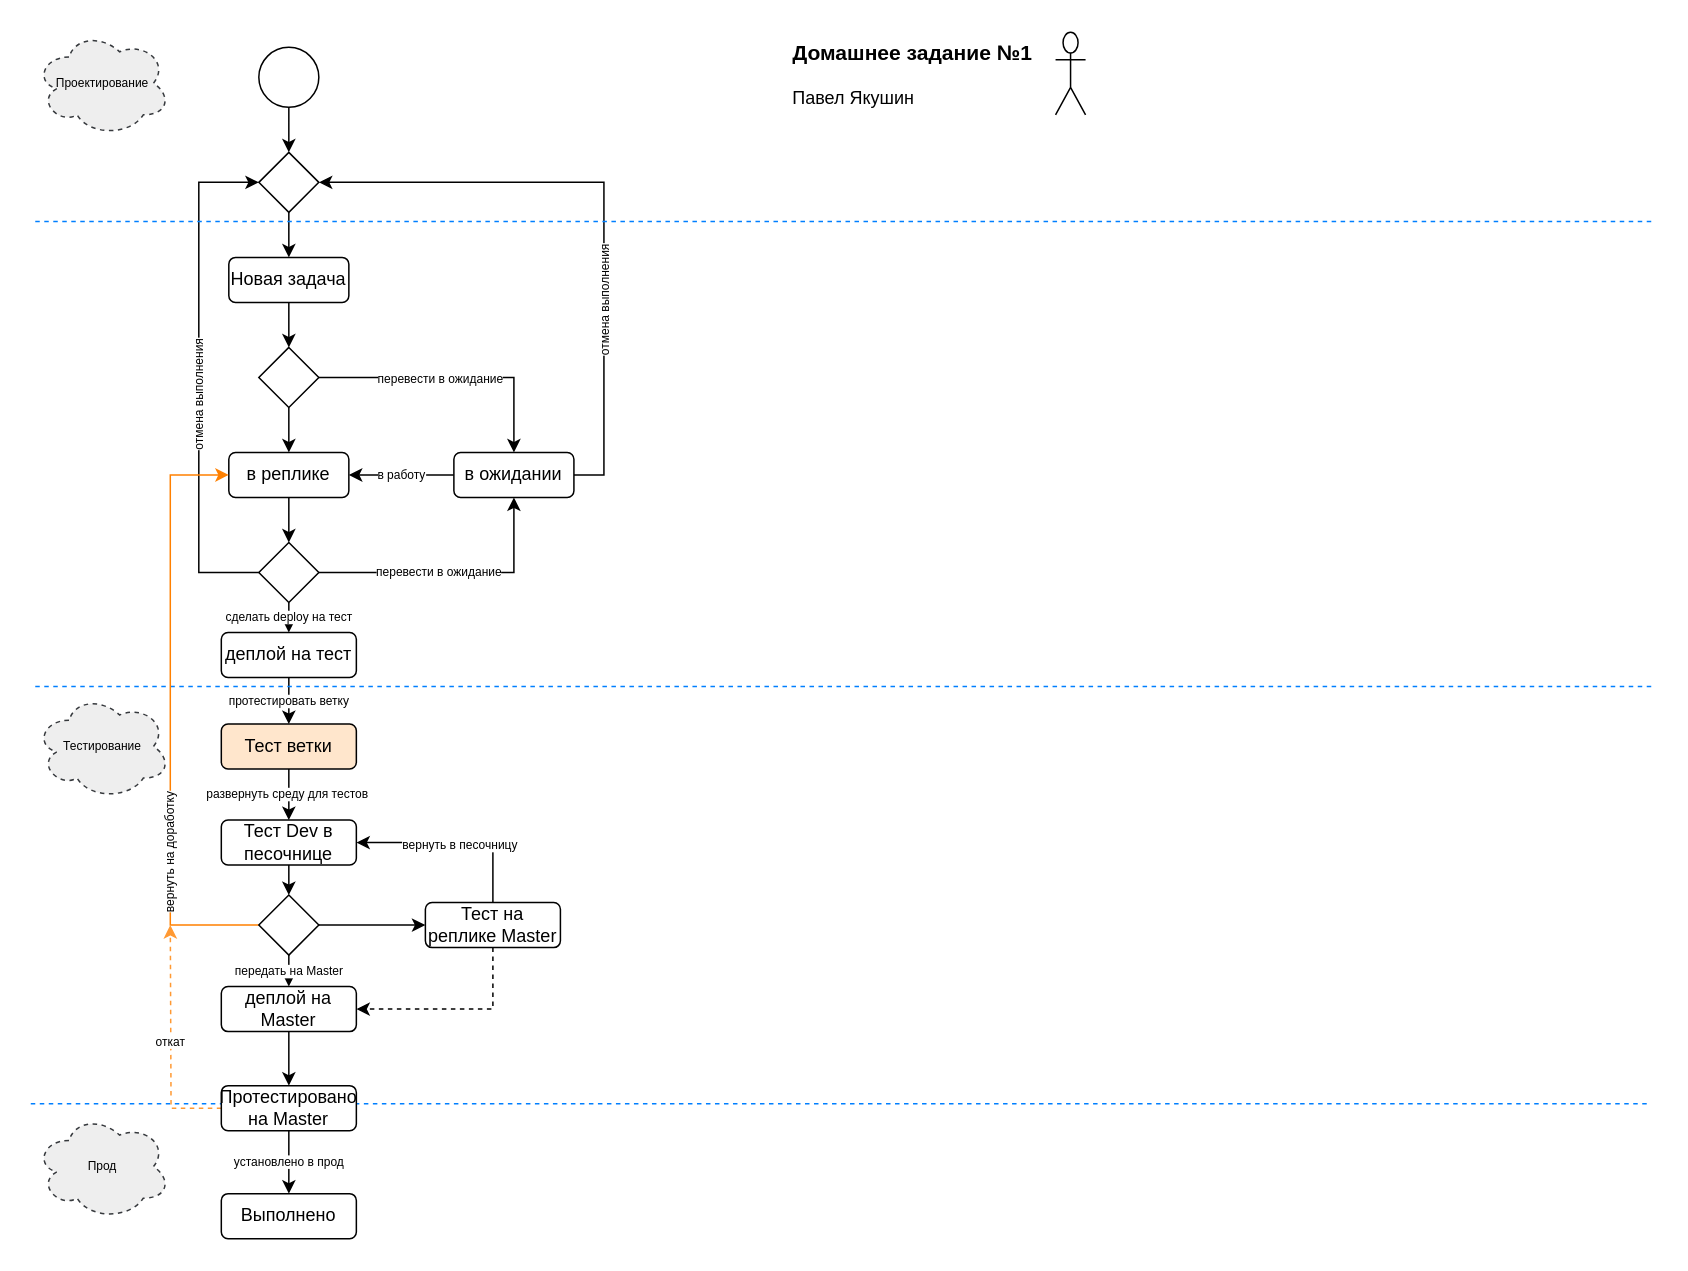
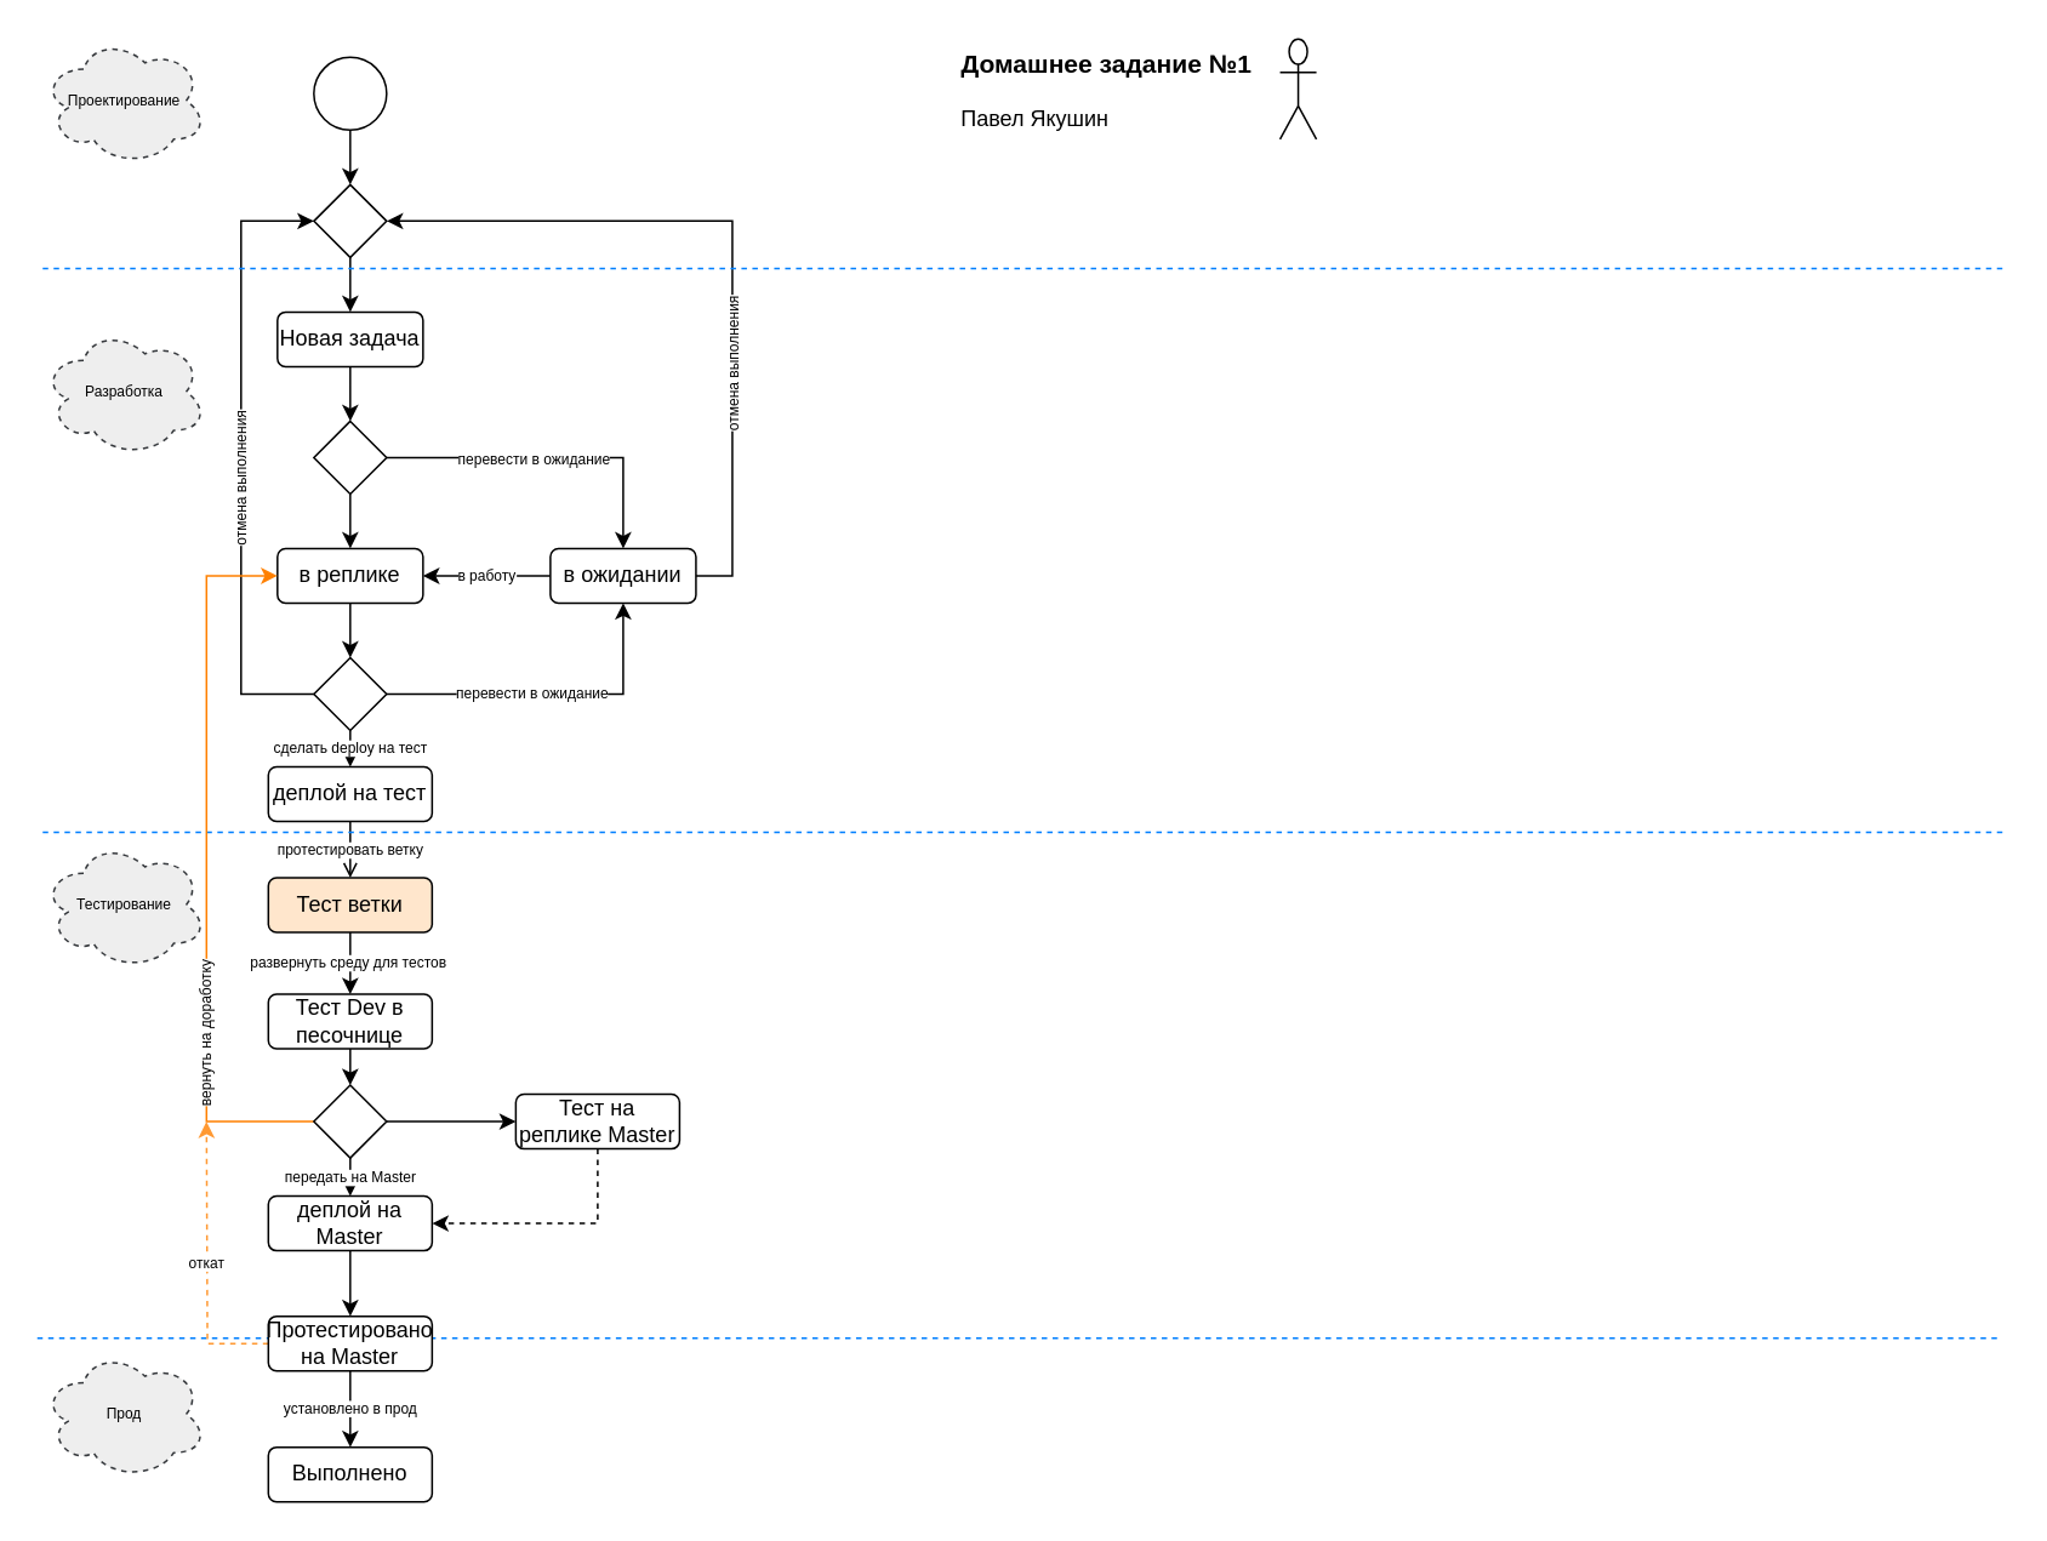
+ <mxCell id="28" value="Разработка" style="ellipse;shape=cloud;whiteSpace=wrap;html=1;fontSize=8;dashed=1;fillColor=#eeeeee;strokeColor=#36393d;" parent="1" vertex="1"><mxGeometry x="23" y="180" width="90" height="70" as="geometry" /></mxCell>
- <mxCell id="25" value="протестировать ветку" style="edgeStyle=orthogonalEdgeStyle;rounded=0;orthogonalLoop=1;jettySize=auto;html=1;exitX=0.5;exitY=1;exitDx=0;exitDy=0;entryX=0.5;entryY=0;entryDx=0;entryDy=0;fontSize=8;strokeColor=#000000;" parent="1" source="26" target="33" edge="1"><mxGeometry relative="1" as="geometry" /></mxCell>
+ <mxCell id="25" value="протестировать ветку" style="edgeStyle=orthogonalEdgeStyle;rounded=0;orthogonalLoop=1;jettySize=auto;html=1;exitX=0.5;exitY=1;exitDx=0;exitDy=0;entryX=0.5;entryY=0;entryDx=0;entryDy=0;fontSize=8;strokeColor=#000000;endArrow=open;" parent="1" source="26" target="33" edge="1"><mxGeometry relative="1" as="geometry" /></mxCell>
- <mxCell id="43" style="edgeStyle=orthogonalEdgeStyle;rounded=0;orthogonalLoop=1;jettySize=auto;html=1;exitX=0.5;exitY=0;exitDx=0;exitDy=0;entryX=1;entryY=0.5;entryDx=0;entryDy=0;fontSize=8;strokeColor=#000000;" parent="1" source="46" target="35" edge="1"><mxGeometry relative="1" as="geometry" /></mxCell>
- <mxCell id="44" value="вернуть в песочницу" style="edgeLabel;html=1;align=center;verticalAlign=middle;resizable=0;points=[];fontSize=8;" parent="43" vertex="1" connectable="0"><mxGeometry x="-0.035" y="1" relative="1" as="geometry"><mxPoint as="offset" /></mxGeometry></mxCell>
